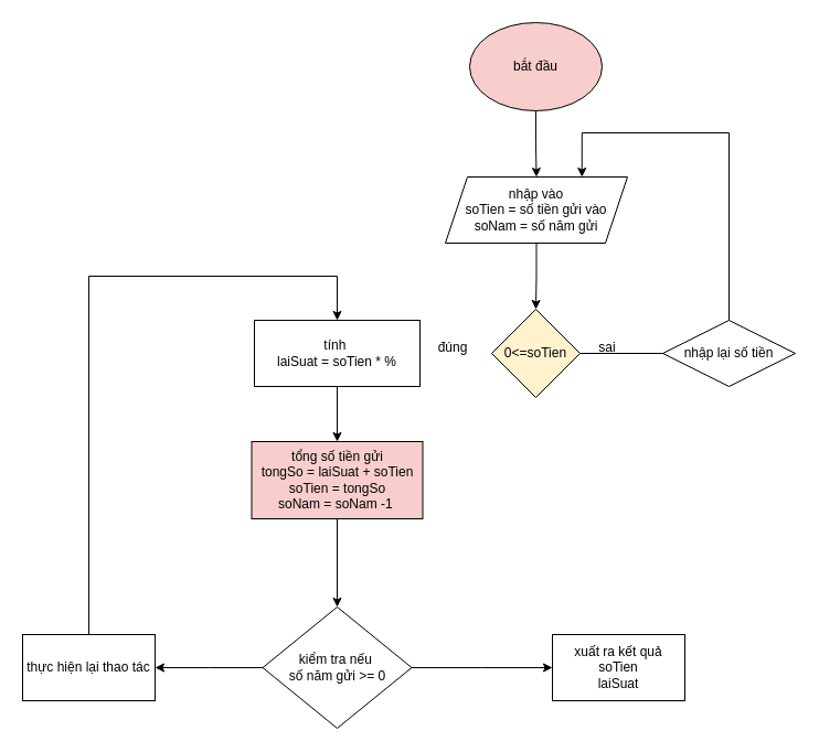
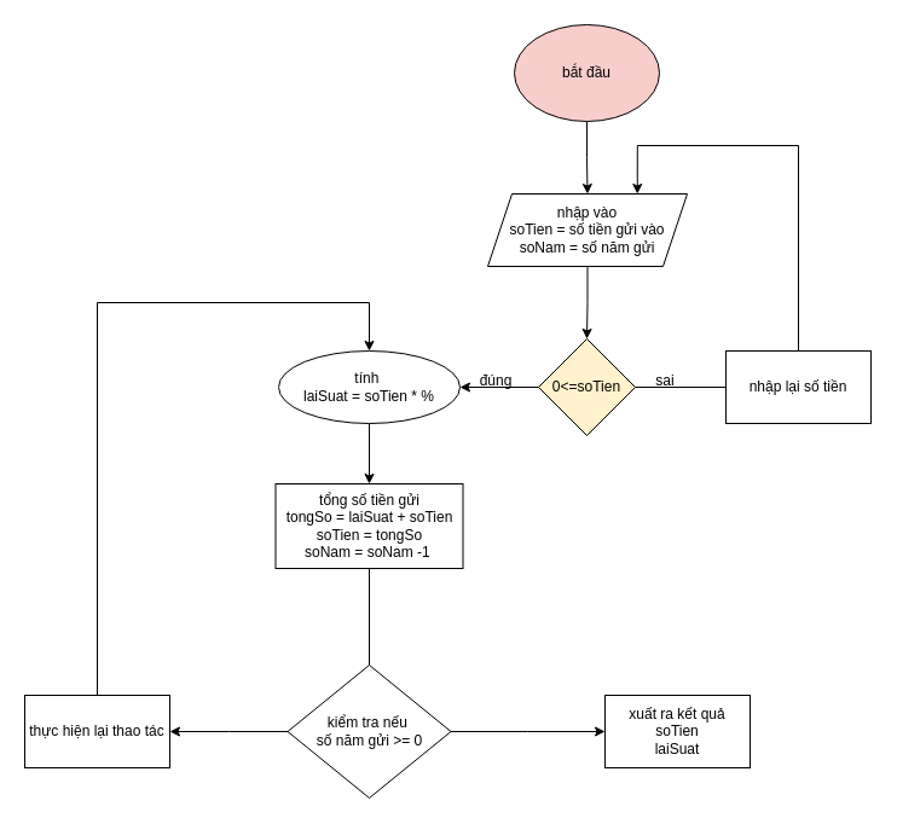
- <mxCell id="12" value="tính&amp;nbsp;&lt;br&gt;laiSuat = soTien * %&lt;br&gt;" style="rounded=0;whiteSpace=wrap;html=1;" vertex="1" parent="1"><mxGeometry x="230" y="290" width="150" height="60" as="geometry" /></mxCell>
+ <mxCell id="12" value="tính&amp;nbsp;&lt;br&gt;laiSuat = soTien * %&lt;br&gt;" style="ellipse;whiteSpace=wrap;html=1;" vertex="1" parent="1"><mxGeometry x="230" y="290" width="150" height="60" as="geometry" /></mxCell>
+ <mxCell id="7" style="edgeStyle=orthogonalEdgeStyle;rounded=0;orthogonalLoop=1;jettySize=auto;html=1;entryX=1;entryY=0.5;entryDx=0;entryDy=0;" edge="1" parent="1" source="8" target="12"><mxGeometry relative="1" as="geometry" /></mxCell>
- <mxCell id="9" value="nhập lại số tiền" style="rhombus;whiteSpace=wrap;html=1;" vertex="1" parent="1"><mxGeometry x="600" y="290" width="120" height="60" as="geometry" /></mxCell>
+ <mxCell id="9" value="nhập lại số tiền" style="rounded=0;whiteSpace=wrap;html=1;" vertex="1" parent="1"><mxGeometry x="600" y="290" width="120" height="60" as="geometry" /></mxCell>
- <mxCell id="15" value="tổng số tiền gửi&lt;br&gt;tongSo = laiSuat + soTien&lt;br&gt;soTien = tongSo&lt;br&gt;soNam = soNam -1&amp;nbsp;" style="rounded=0;whiteSpace=wrap;html=1;fillColor=#f8cecc;" vertex="1" parent="1"><mxGeometry x="227.5" y="400" width="155" height="70" as="geometry" /></mxCell>
+ <mxCell id="15" value="tổng số tiền gửi&lt;br&gt;tongSo = laiSuat + soTien&lt;br&gt;soTien = tongSo&lt;br&gt;soNam = soNam -1&amp;nbsp;" style="rounded=0;whiteSpace=wrap;html=1;" vertex="1" parent="1"><mxGeometry x="227.5" y="400" width="155" height="70" as="geometry" /></mxCell>
- <mxCell id="14" style="edgeStyle=orthogonalEdgeStyle;rounded=0;orthogonalLoop=1;jettySize=auto;html=1;entryX=0.5;entryY=0;entryDx=0;entryDy=0;" edge="1" parent="1" source="15" target="18"><mxGeometry relative="1" as="geometry"><mxPoint x="305" y="540" as="targetPoint" /></mxGeometry></mxCell>
+ <mxCell id="14" style="edgeStyle=orthogonalEdgeStyle;rounded=0;orthogonalLoop=1;jettySize=auto;html=1;entryX=0.5;entryY=0;entryDx=0;entryDy=0;endArrow=none;" edge="1" parent="1" source="15" target="18"><mxGeometry relative="1" as="geometry"><mxPoint x="305" y="540" as="targetPoint" /></mxGeometry></mxCell>
